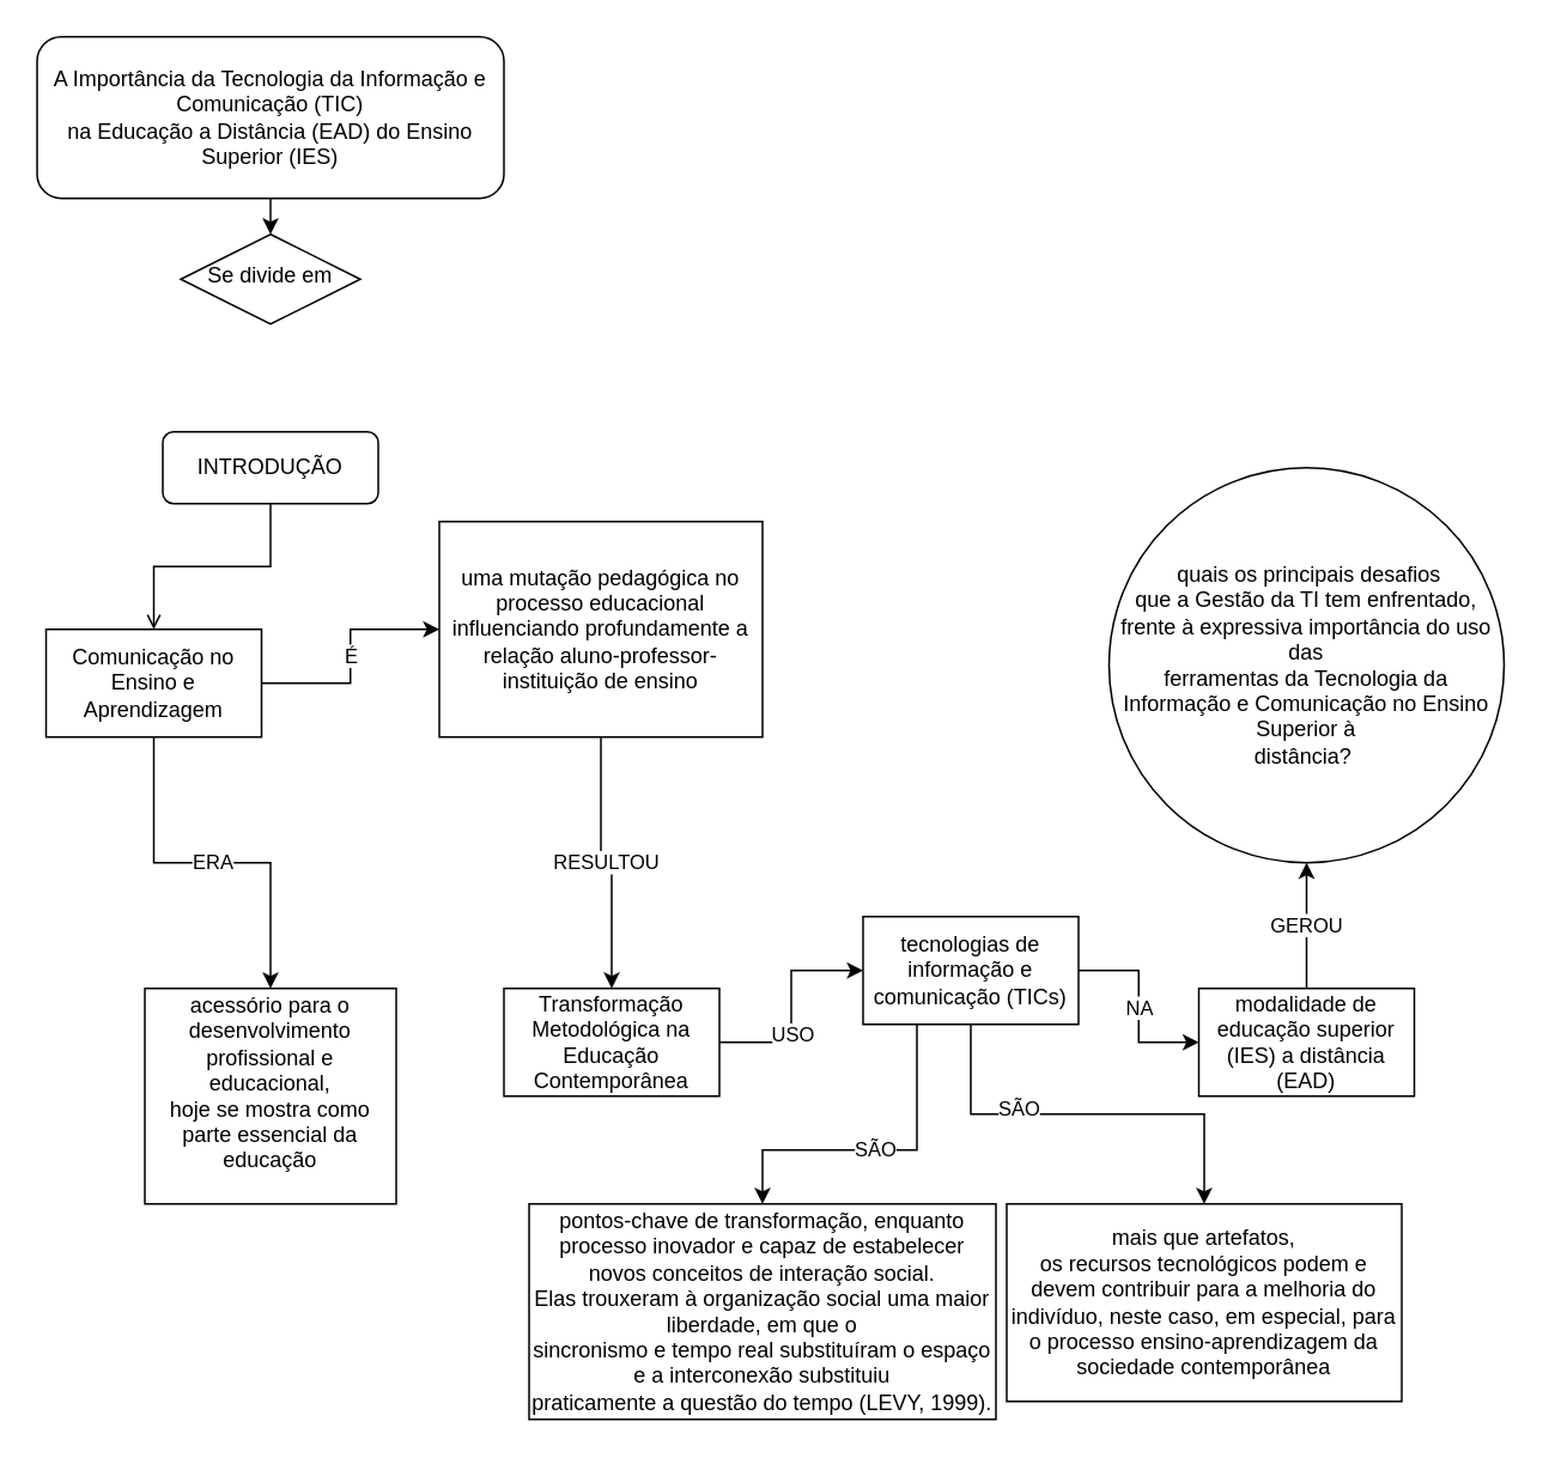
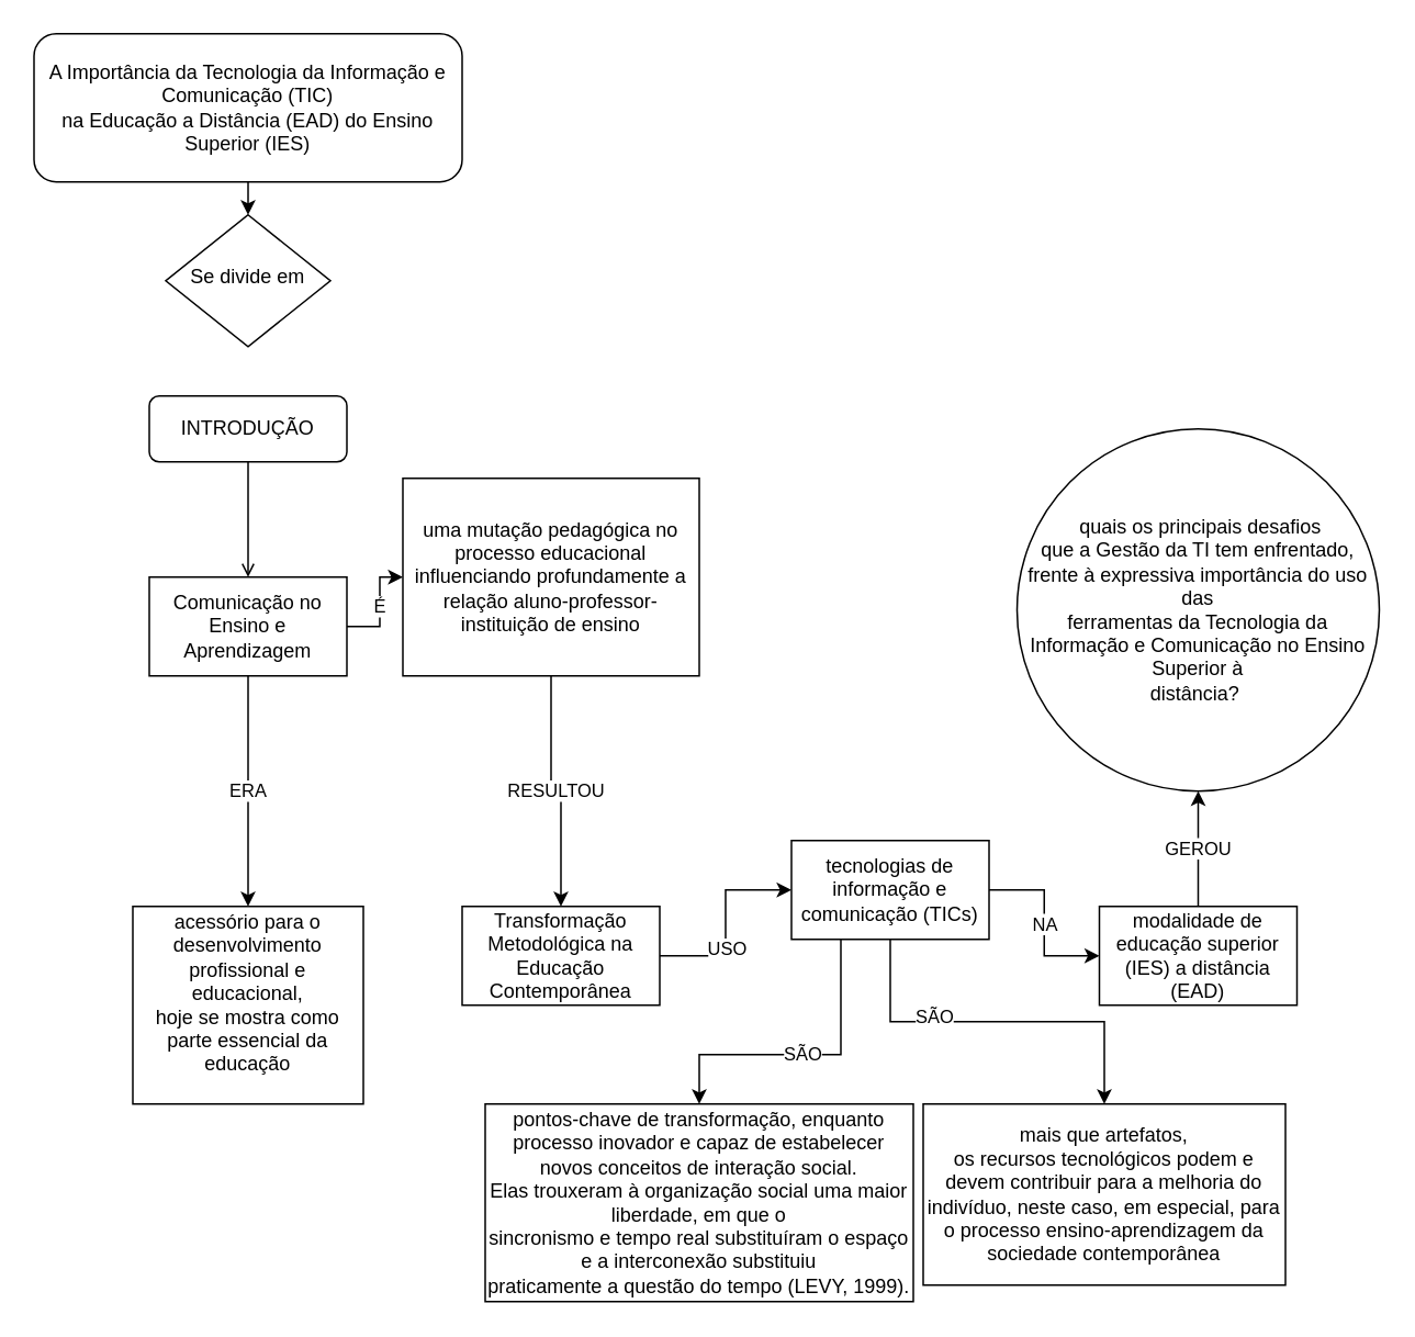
- <mxCell id="4" value="Se divide em" style="rhombus;whiteSpace=wrap;html=1;shadow=0;fontFamily=Helvetica;fontSize=12;align=center;strokeWidth=1;spacing=6;spacingTop=-4;" vertex="1" parent="1"><mxGeometry x="100" y="130" width="100" height="50" as="geometry" /></mxCell>
+ <mxCell id="4" value="Se divide em" style="rhombus;whiteSpace=wrap;html=1;shadow=0;fontFamily=Helvetica;fontSize=12;align=center;strokeWidth=1;spacing=6;spacingTop=-4;" vertex="1" parent="1"><mxGeometry x="100" y="130" width="100" height="80" as="geometry" /></mxCell>
- <mxCell id="23" value="Comunicação no Ensino e Aprendizagem" style="rounded=0;whiteSpace=wrap;html=1;" vertex="1" parent="1"><mxGeometry x="25" y="350" width="120" height="60" as="geometry" /></mxCell>
+ <mxCell id="23" value="Comunicação no Ensino e Aprendizagem" style="rounded=0;whiteSpace=wrap;html=1;" vertex="1" parent="1"><mxGeometry x="90" y="350" width="120" height="60" as="geometry" /></mxCell>
